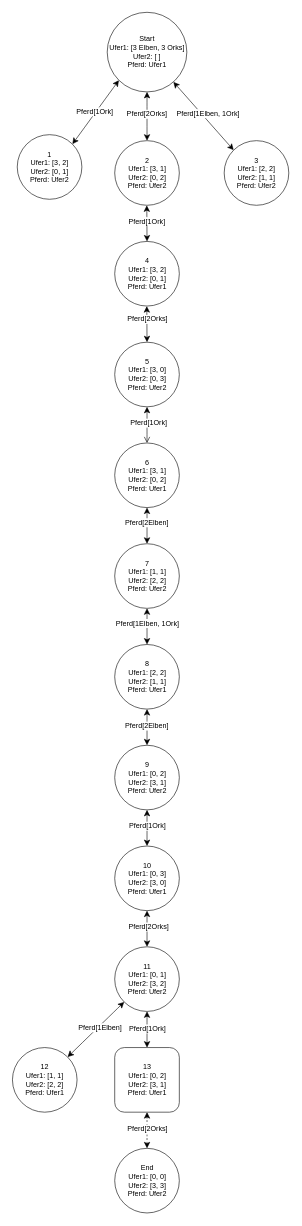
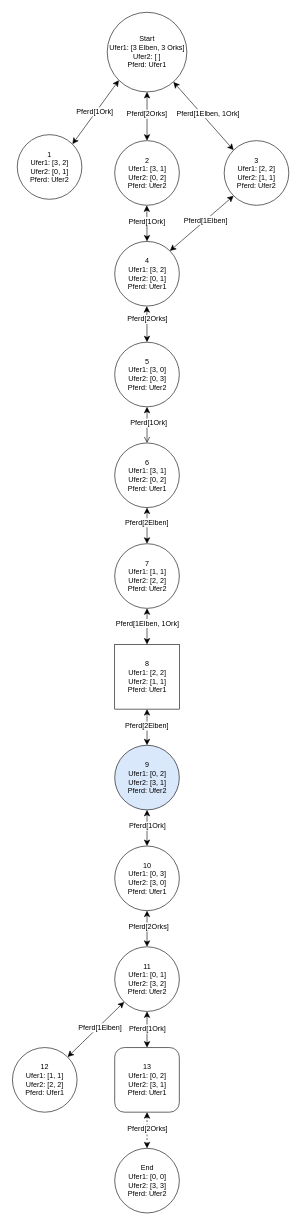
+ <mxCell id="16" style="edgeStyle=none;curved=1;rounded=0;orthogonalLoop=1;jettySize=auto;html=1;exitX=1;exitY=0;exitDx=0;exitDy=0;entryX=0;entryY=1;entryDx=0;entryDy=0;fontSize=12;startSize=8;endSize=8;startArrow=classic;startFill=1;" edge="1" parent="1" source="18" target="13"><mxGeometry relative="1" as="geometry"><mxPoint x="111.97" y="585.78" as="targetPoint" /></mxGeometry></mxCell>
+ <mxCell id="17" value="Pferd[1Elben]" style="edgeLabel;html=1;align=center;verticalAlign=middle;resizable=0;points=[];fontSize=12;" vertex="1" connectable="0" parent="16"><mxGeometry x="-0.077" y="-2" relative="1" as="geometry"><mxPoint x="9" y="-10" as="offset" /></mxGeometry></mxCell>
- <mxCell id="30" value="8&lt;br&gt;&lt;div&gt;Ufer1: [2, 2]&lt;/div&gt;&lt;div&gt;Ufer2: [1, 1]&lt;/div&gt;&lt;div&gt;Pferd: Ufer1&lt;/div&gt;" style="ellipse;whiteSpace=wrap;html=1;aspect=fixed;" vertex="1" parent="1"><mxGeometry x="190.5" y="1074" width="107.75" height="107.75" as="geometry" /></mxCell>
+ <mxCell id="30" value="8&lt;br&gt;&lt;div&gt;Ufer1: [2, 2]&lt;/div&gt;&lt;div&gt;Ufer2: [1, 1]&lt;/div&gt;&lt;div&gt;Pferd: Ufer1&lt;/div&gt;" style="whiteSpace=wrap;html=1;aspect=fixed;rounded=0;" vertex="1" parent="1"><mxGeometry x="190.5" y="1074" width="107.75" height="107.75" as="geometry" /></mxCell>
- <mxCell id="33" value="9&lt;br&gt;&lt;div&gt;Ufer1: [0, 2]&lt;/div&gt;&lt;div&gt;Ufer2: [3, 1]&lt;/div&gt;&lt;div&gt;Pferd: Ufer2&lt;/div&gt;" style="ellipse;whiteSpace=wrap;html=1;aspect=fixed;" vertex="1" parent="1"><mxGeometry x="190.5" y="1242" width="107.75" height="107.75" as="geometry" /></mxCell>
+ <mxCell id="33" value="9&lt;br&gt;&lt;div&gt;Ufer1: [0, 2]&lt;/div&gt;&lt;div&gt;Ufer2: [3, 1]&lt;/div&gt;&lt;div&gt;Pferd: Ufer2&lt;/div&gt;" style="ellipse;whiteSpace=wrap;html=1;aspect=fixed;fillColor=#dae8fc;" vertex="1" parent="1"><mxGeometry x="190.5" y="1242" width="107.75" height="107.75" as="geometry" /></mxCell>
